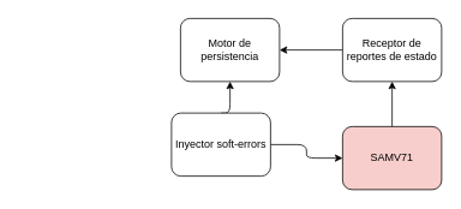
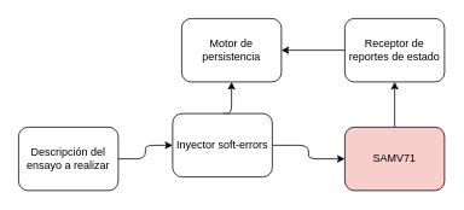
+ <mxCell id="10" style="edgeStyle=orthogonalEdgeStyle;rounded=1;orthogonalLoop=1;jettySize=auto;html=1;exitX=1;exitY=0.5;exitDx=0;exitDy=0;entryX=0;entryY=0.5;entryDx=0;entryDy=0;" edge="1" parent="1" source="11" target="5"><mxGeometry relative="1" as="geometry" /></mxCell>
+ <mxCell id="11" value="Descripción del ensayo a realizar" style="rounded=1;whiteSpace=wrap;html=1;" vertex="1" parent="1"><mxGeometry x="20" y="140" width="110" height="70" as="geometry" /></mxCell>
